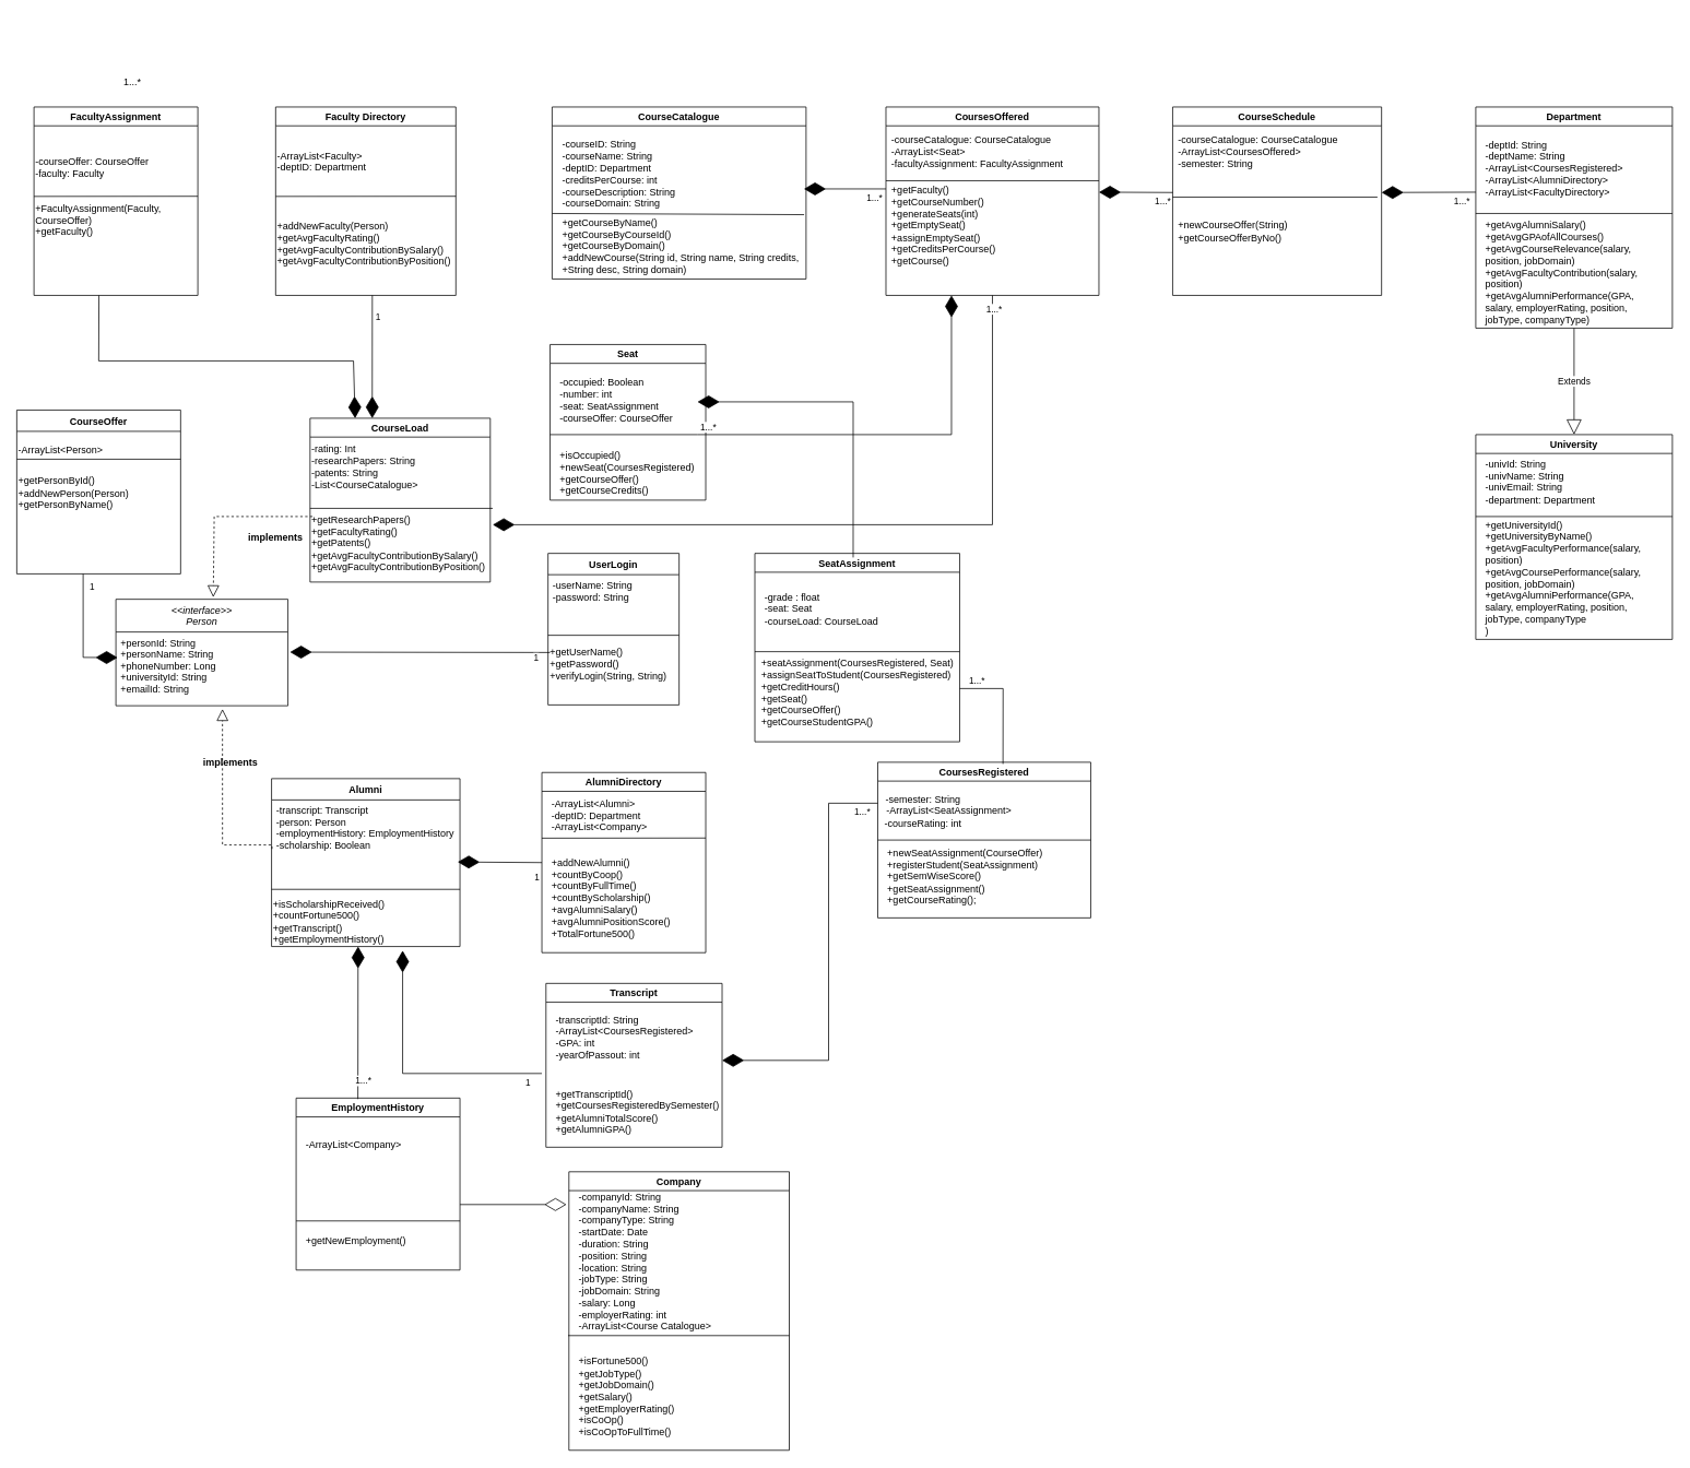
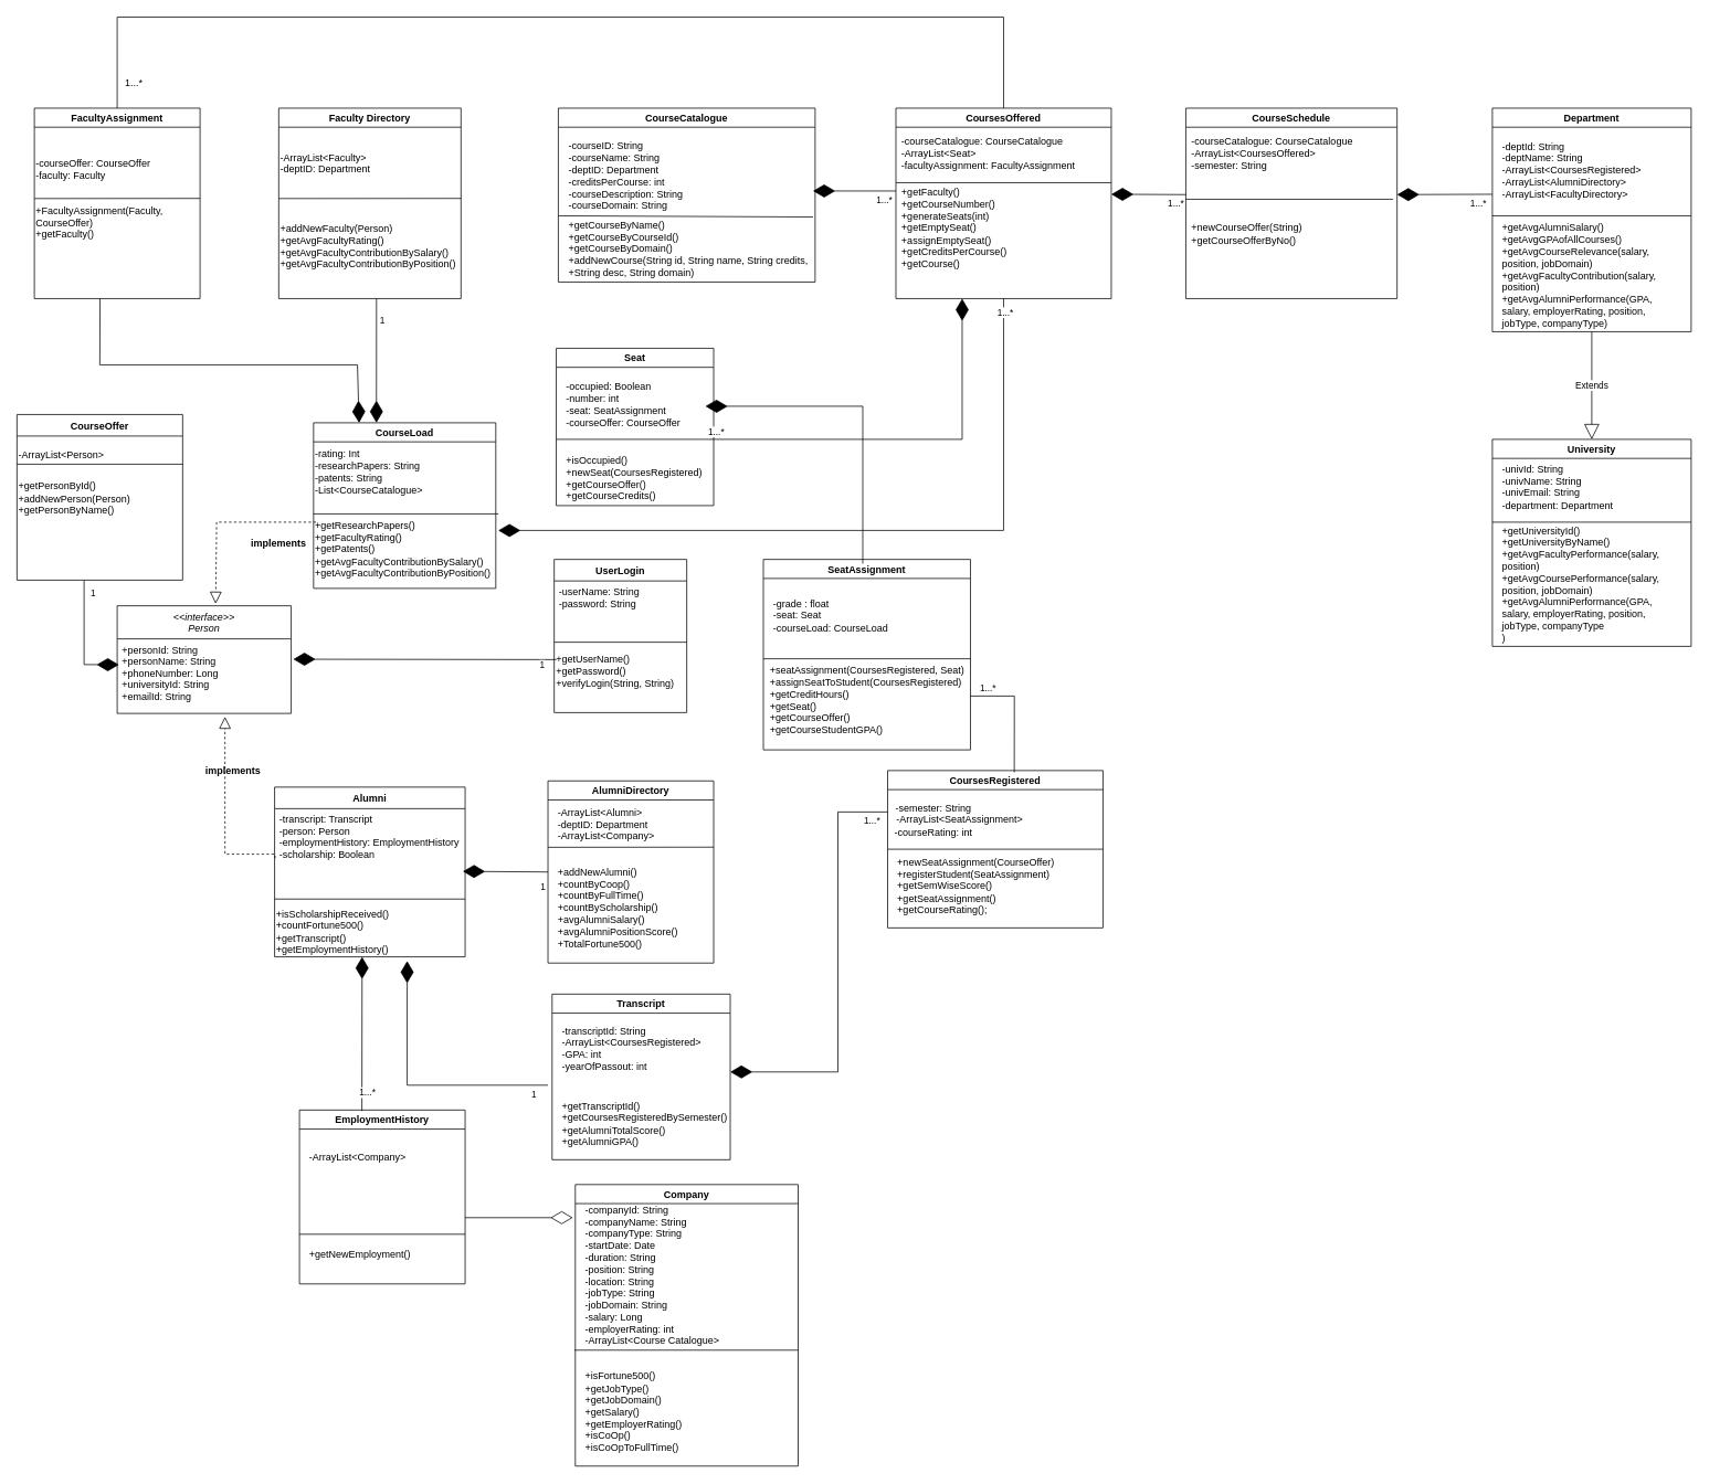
+ <mxCell id="104" value="" style="endArrow=none;html=1;rounded=0;exitX=0.5;exitY=0;exitDx=0;exitDy=0;entryX=0.5;entryY=0;entryDx=0;entryDy=0;" parent="1" source="49" target="4" edge="1"><mxGeometry width="50" height="50" relative="1" as="geometry"><mxPoint x="81" y="100.17" as="sourcePoint" /><mxPoint x="1211" y="10" as="targetPoint" /><Array as="points"><mxPoint x="141" y="20" /><mxPoint x="1211" y="20" /></Array></mxGeometry></mxCell>
